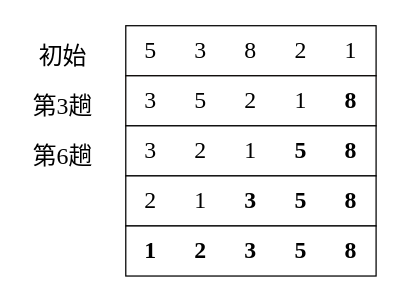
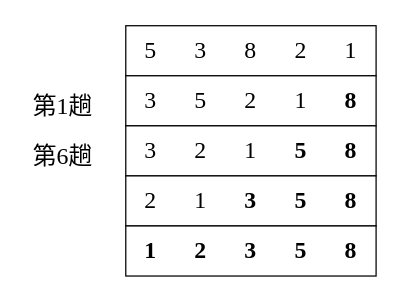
- <mxCell id="37" value="&lt;span style=&quot;font-size: 19px;&quot;&gt;&lt;font face=&quot;SimSun&quot;&gt;初始&lt;/font&gt;&lt;/span&gt;" style="text;html=1;strokeColor=none;fillColor=none;align=center;verticalAlign=middle;whiteSpace=wrap;rounded=0;fontSize=11;fontFamily=Times New Roman;fontColor=default;" parent="1" vertex="1"><mxGeometry x="20" y="30" width="60" height="30" as="geometry" /></mxCell>
- <mxCell id="38" value="&lt;font face=&quot;SimSun&quot;&gt;&lt;span style=&quot;font-size: 19px;&quot;&gt;第3趟&lt;/span&gt;&lt;/font&gt;" style="text;html=1;strokeColor=none;fillColor=none;align=center;verticalAlign=middle;whiteSpace=wrap;rounded=0;fontSize=11;fontFamily=Times New Roman;fontColor=default;" parent="1" vertex="1"><mxGeometry x="20" y="70" width="60" height="30" as="geometry" /></mxCell>
+ <mxCell id="38" value="&lt;font face=&quot;SimSun&quot;&gt;&lt;span style=&quot;font-size: 19px;&quot;&gt;第1趟&lt;/span&gt;&lt;/font&gt;" style="text;html=1;strokeColor=none;fillColor=none;align=center;verticalAlign=middle;whiteSpace=wrap;rounded=0;fontSize=11;fontFamily=Times New Roman;fontColor=default;" parent="1" vertex="1"><mxGeometry x="20" y="70" width="60" height="30" as="geometry" /></mxCell>
